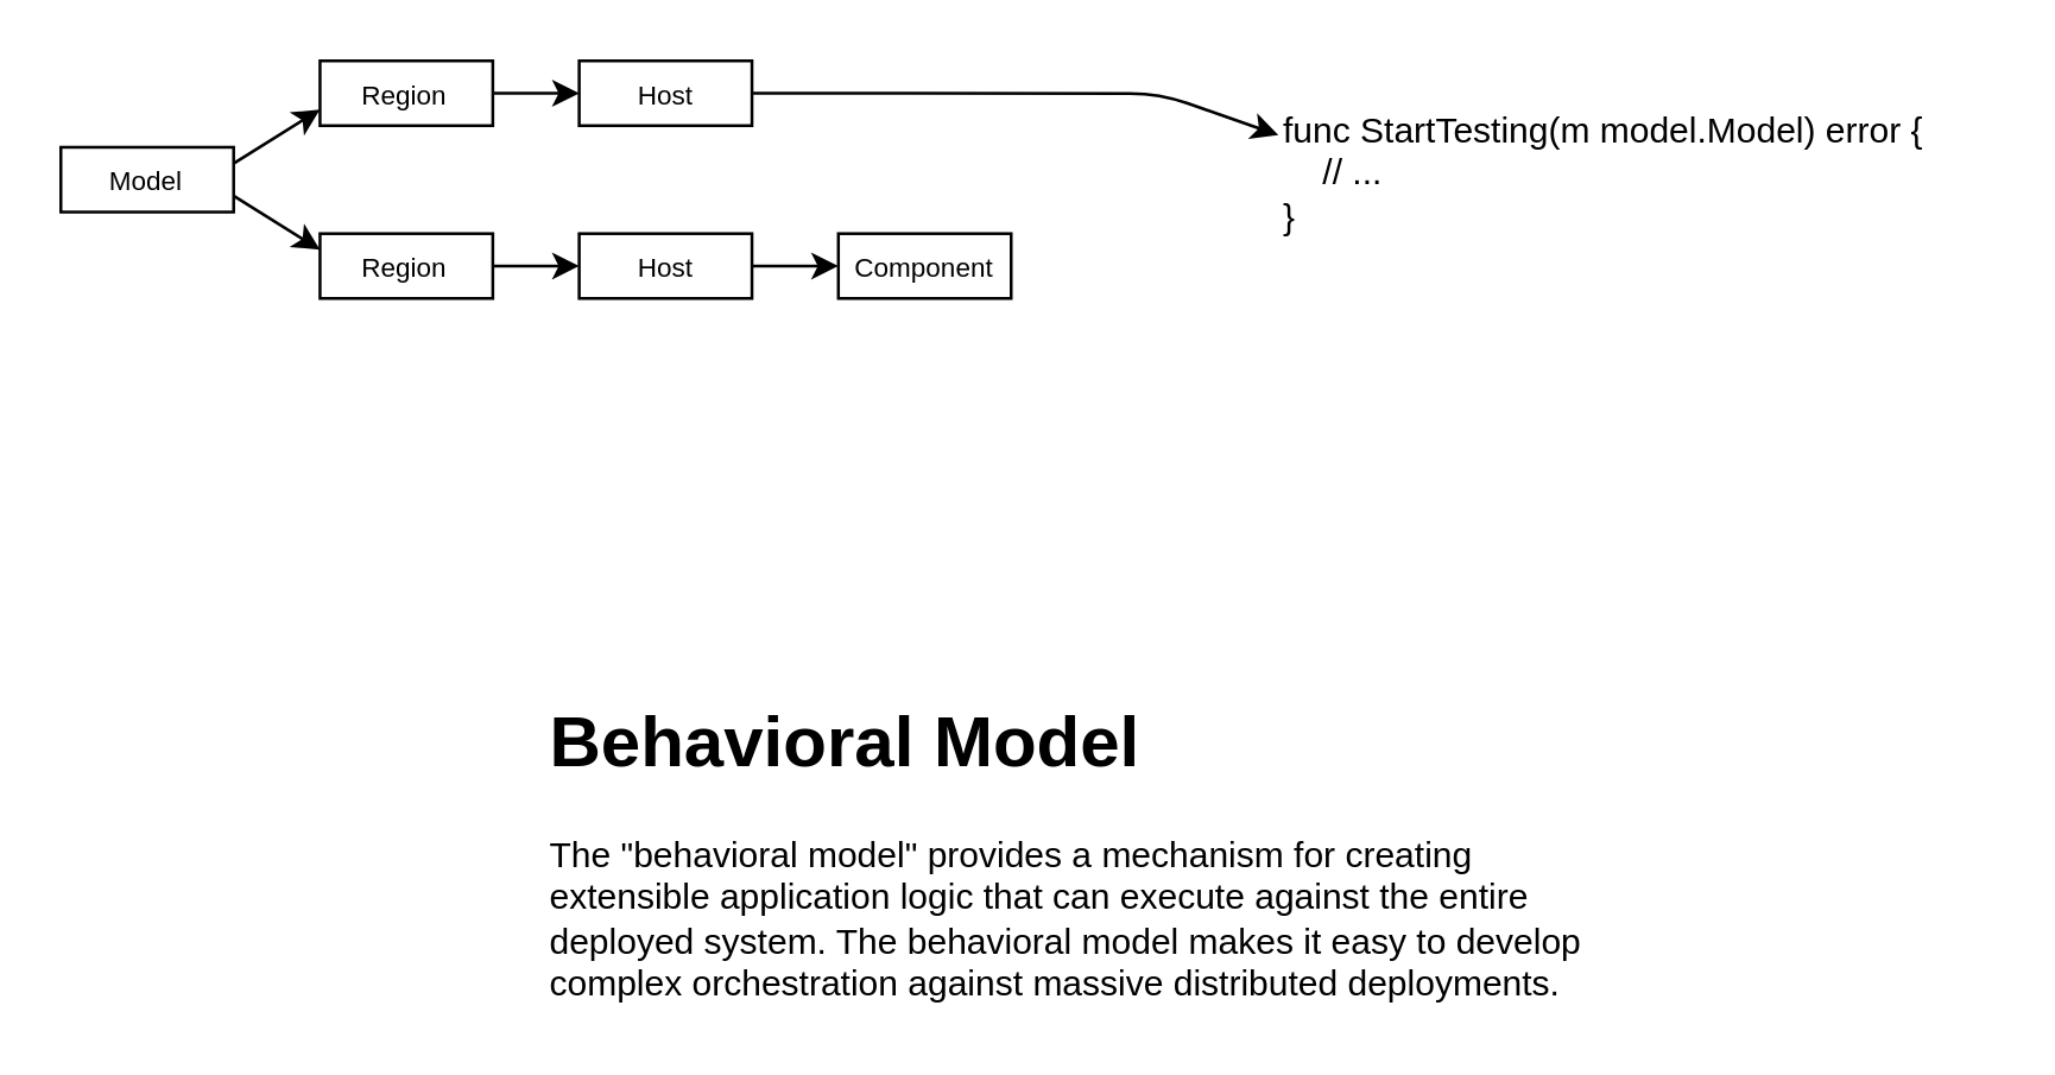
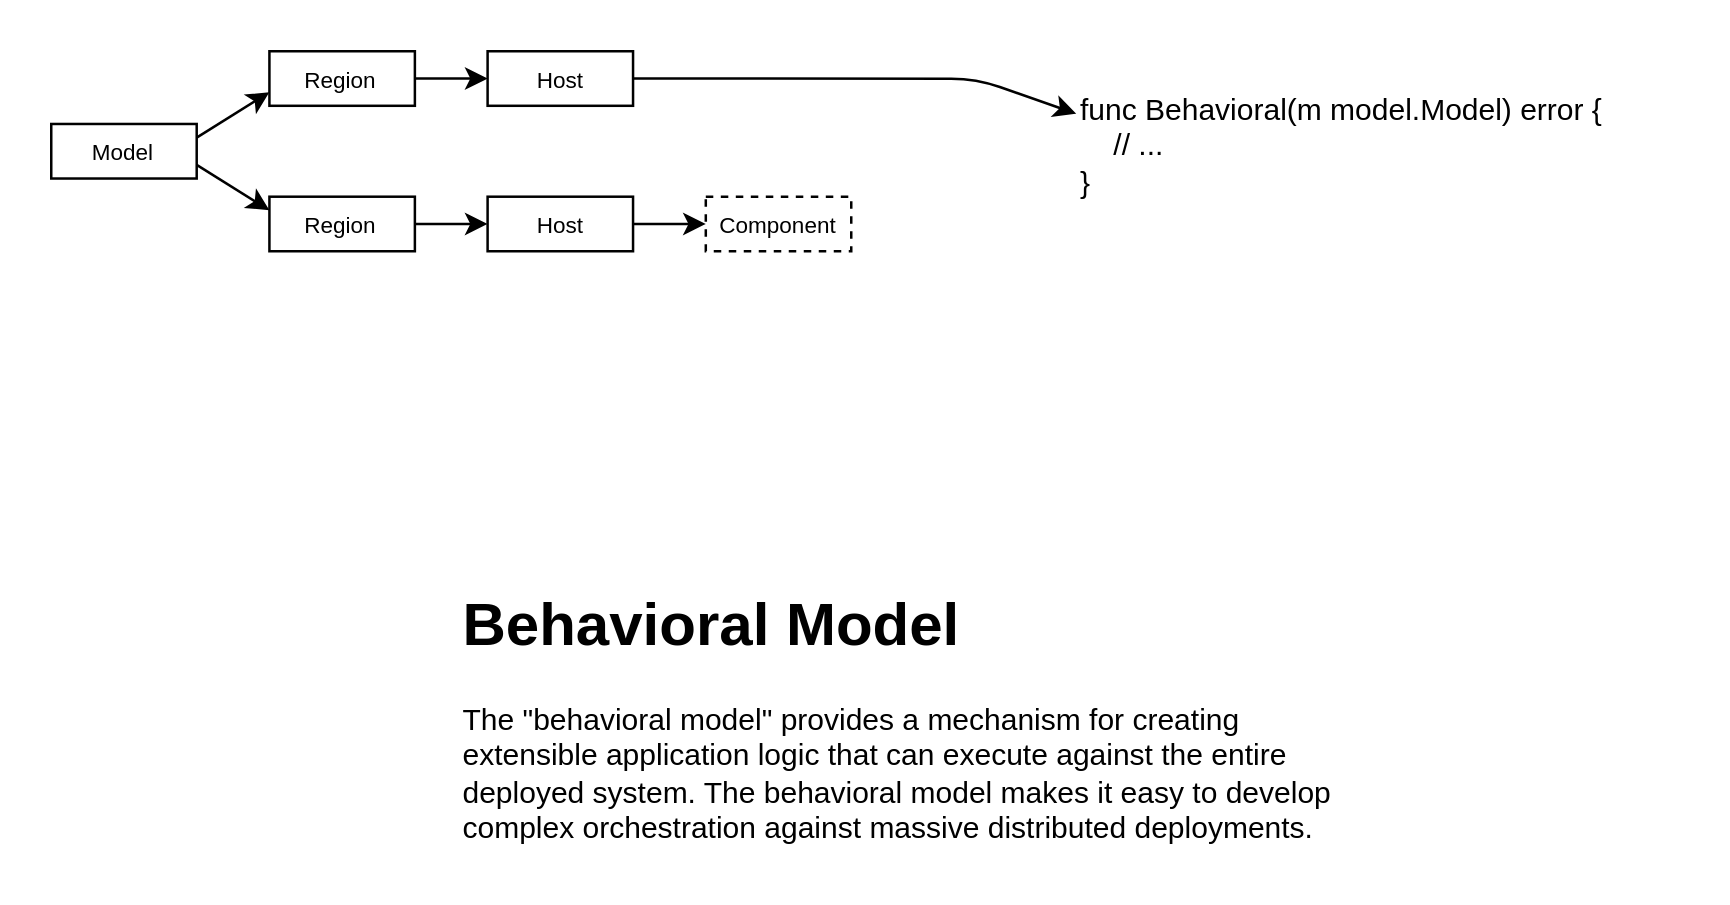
- <mxCell id="15" value="func StartTesting(m model.Model) error {&lt;br&gt;&amp;nbsp; &amp;nbsp; // ...&lt;br&gt;}" style="text;html=1;strokeColor=none;fillColor=none;align=left;verticalAlign=top;rounded=0;labelPosition=center;verticalLabelPosition=middle;" vertex="1" parent="1"><mxGeometry x="430" y="30" width="240" height="60" as="geometry" /></mxCell>
+ <mxCell id="15" value="func Behavioral(m model.Model) error {&lt;br&gt;&amp;nbsp; &amp;nbsp; // ...&lt;br&gt;}" style="text;html=1;strokeColor=none;fillColor=none;align=left;verticalAlign=top;rounded=0;labelPosition=center;verticalLabelPosition=middle;" vertex="1" parent="1"><mxGeometry x="430" y="30" width="240" height="60" as="geometry" /></mxCell>
- <mxCell id="11" value="&lt;font style=&quot;font-size: 9px&quot;&gt;Component&lt;/font&gt;" style="rounded=0;whiteSpace=wrap;html=1;" parent="3" vertex="1"><mxGeometry x="261.818" y="58.182" width="58.182" height="21.818" as="geometry" /></mxCell>
+ <mxCell id="11" value="&lt;font style=&quot;font-size: 9px&quot;&gt;Component&lt;/font&gt;" style="rounded=0;whiteSpace=wrap;html=1;dashed=1;" parent="3" vertex="1"><mxGeometry x="261.818" y="58.182" width="58.182" height="21.818" as="geometry" /></mxCell>
